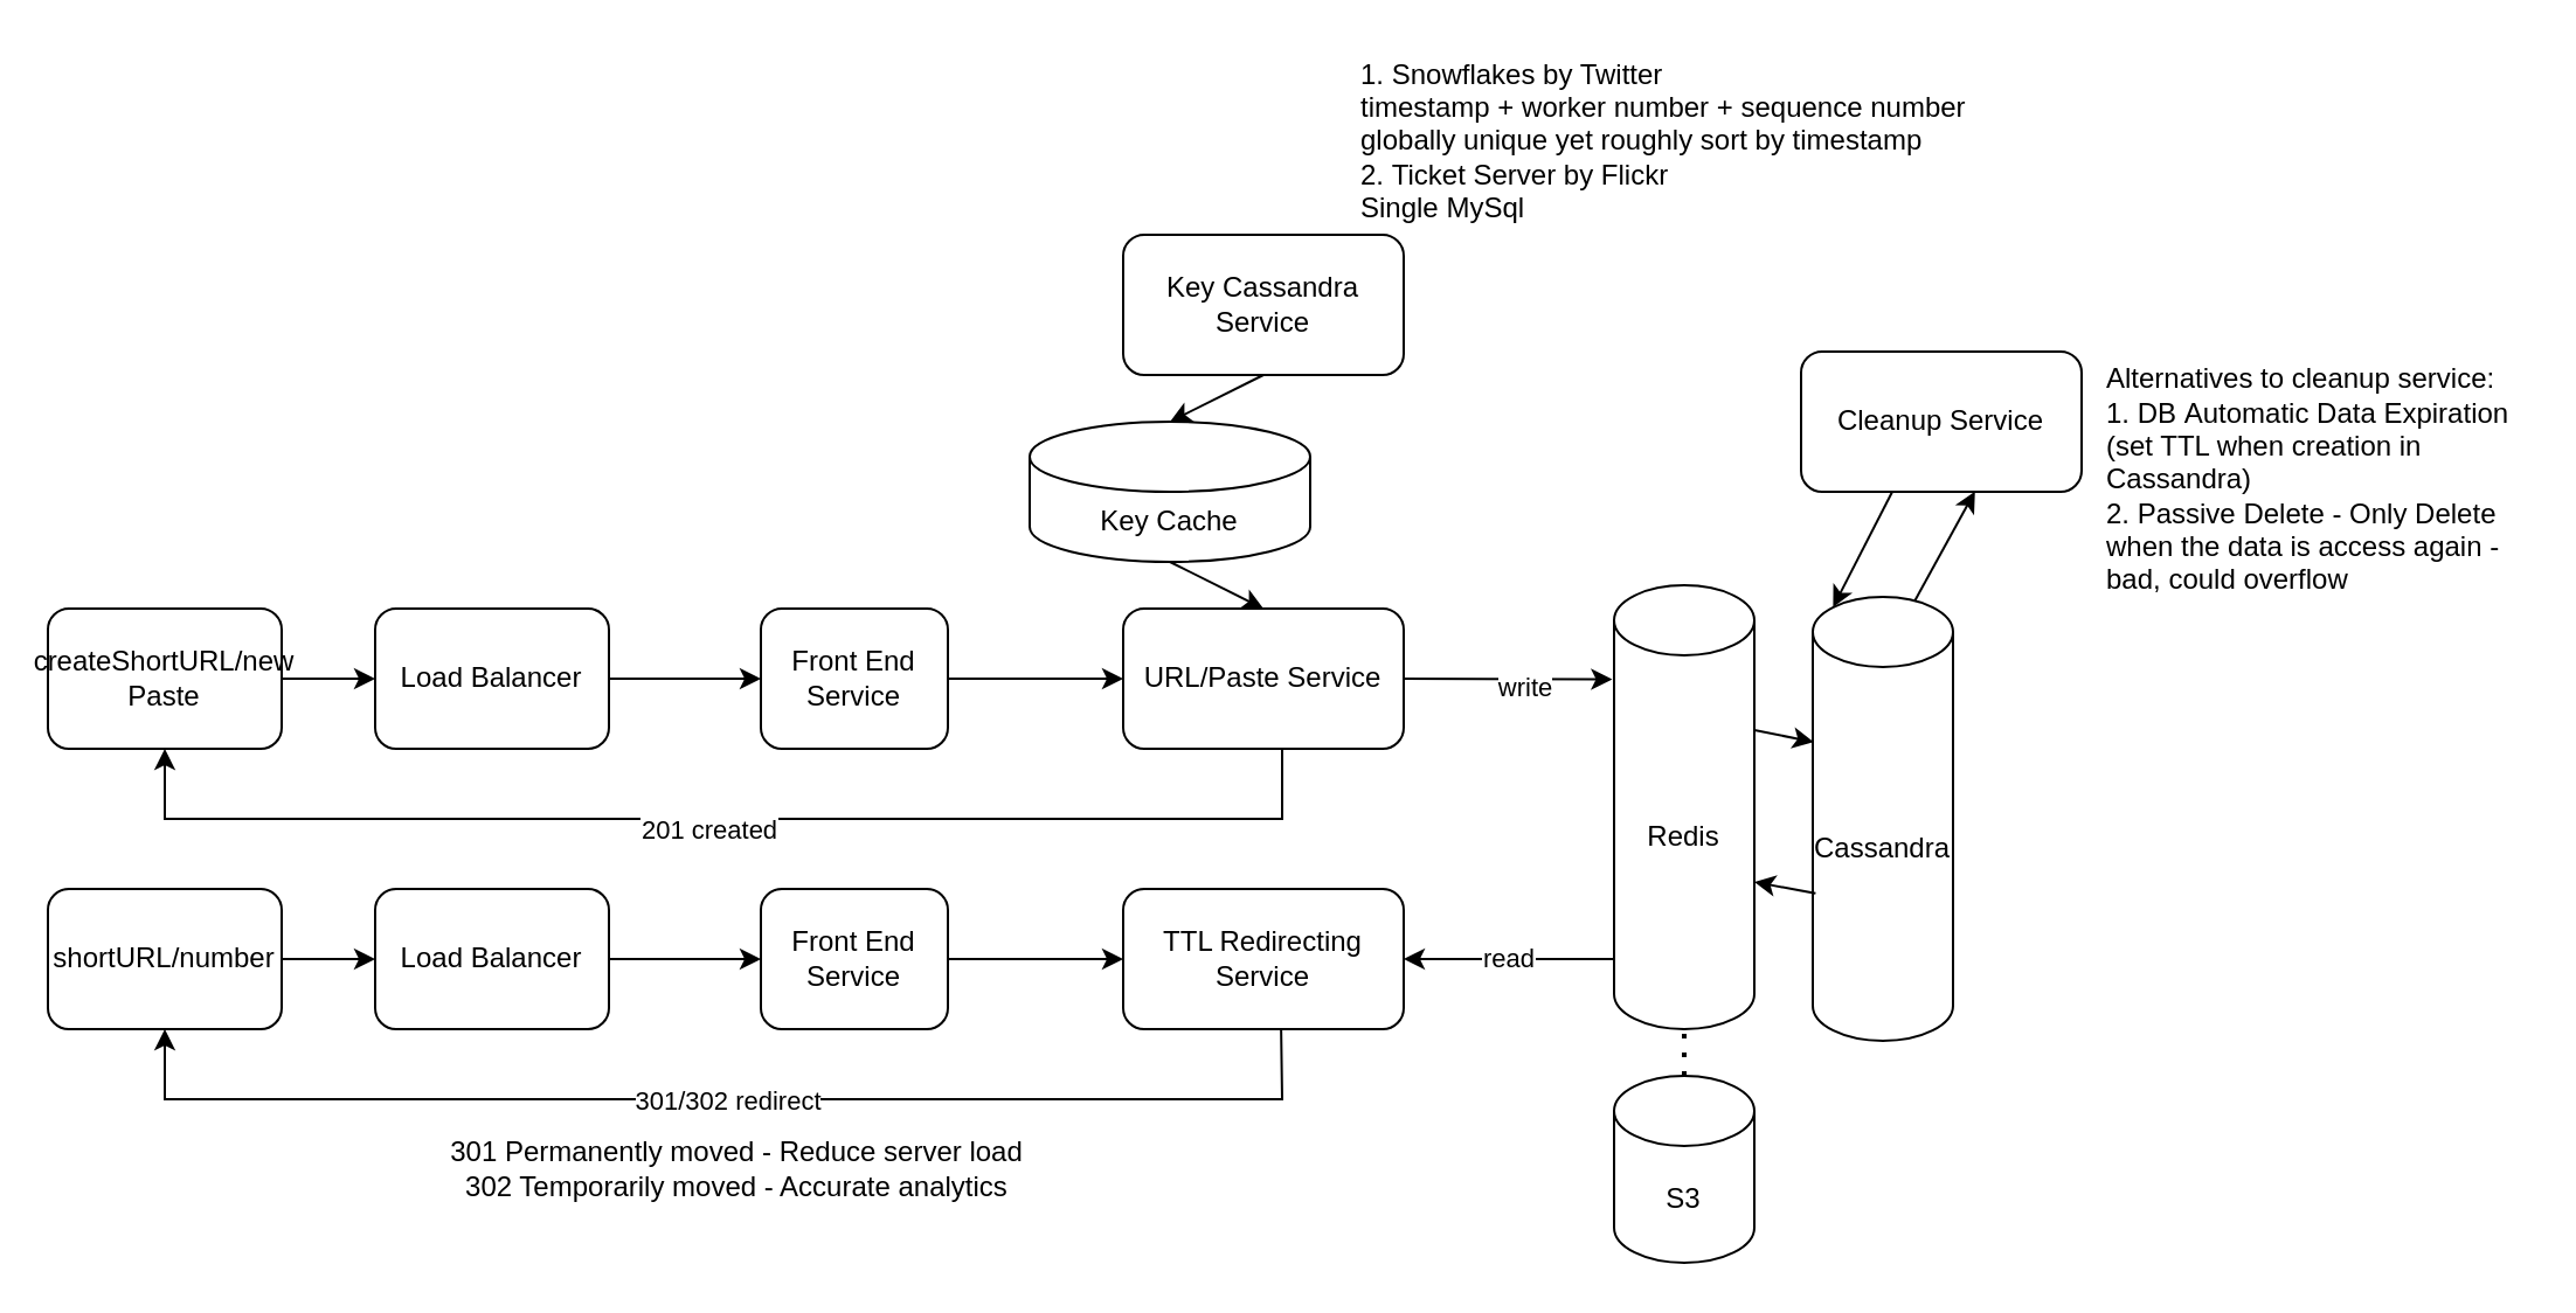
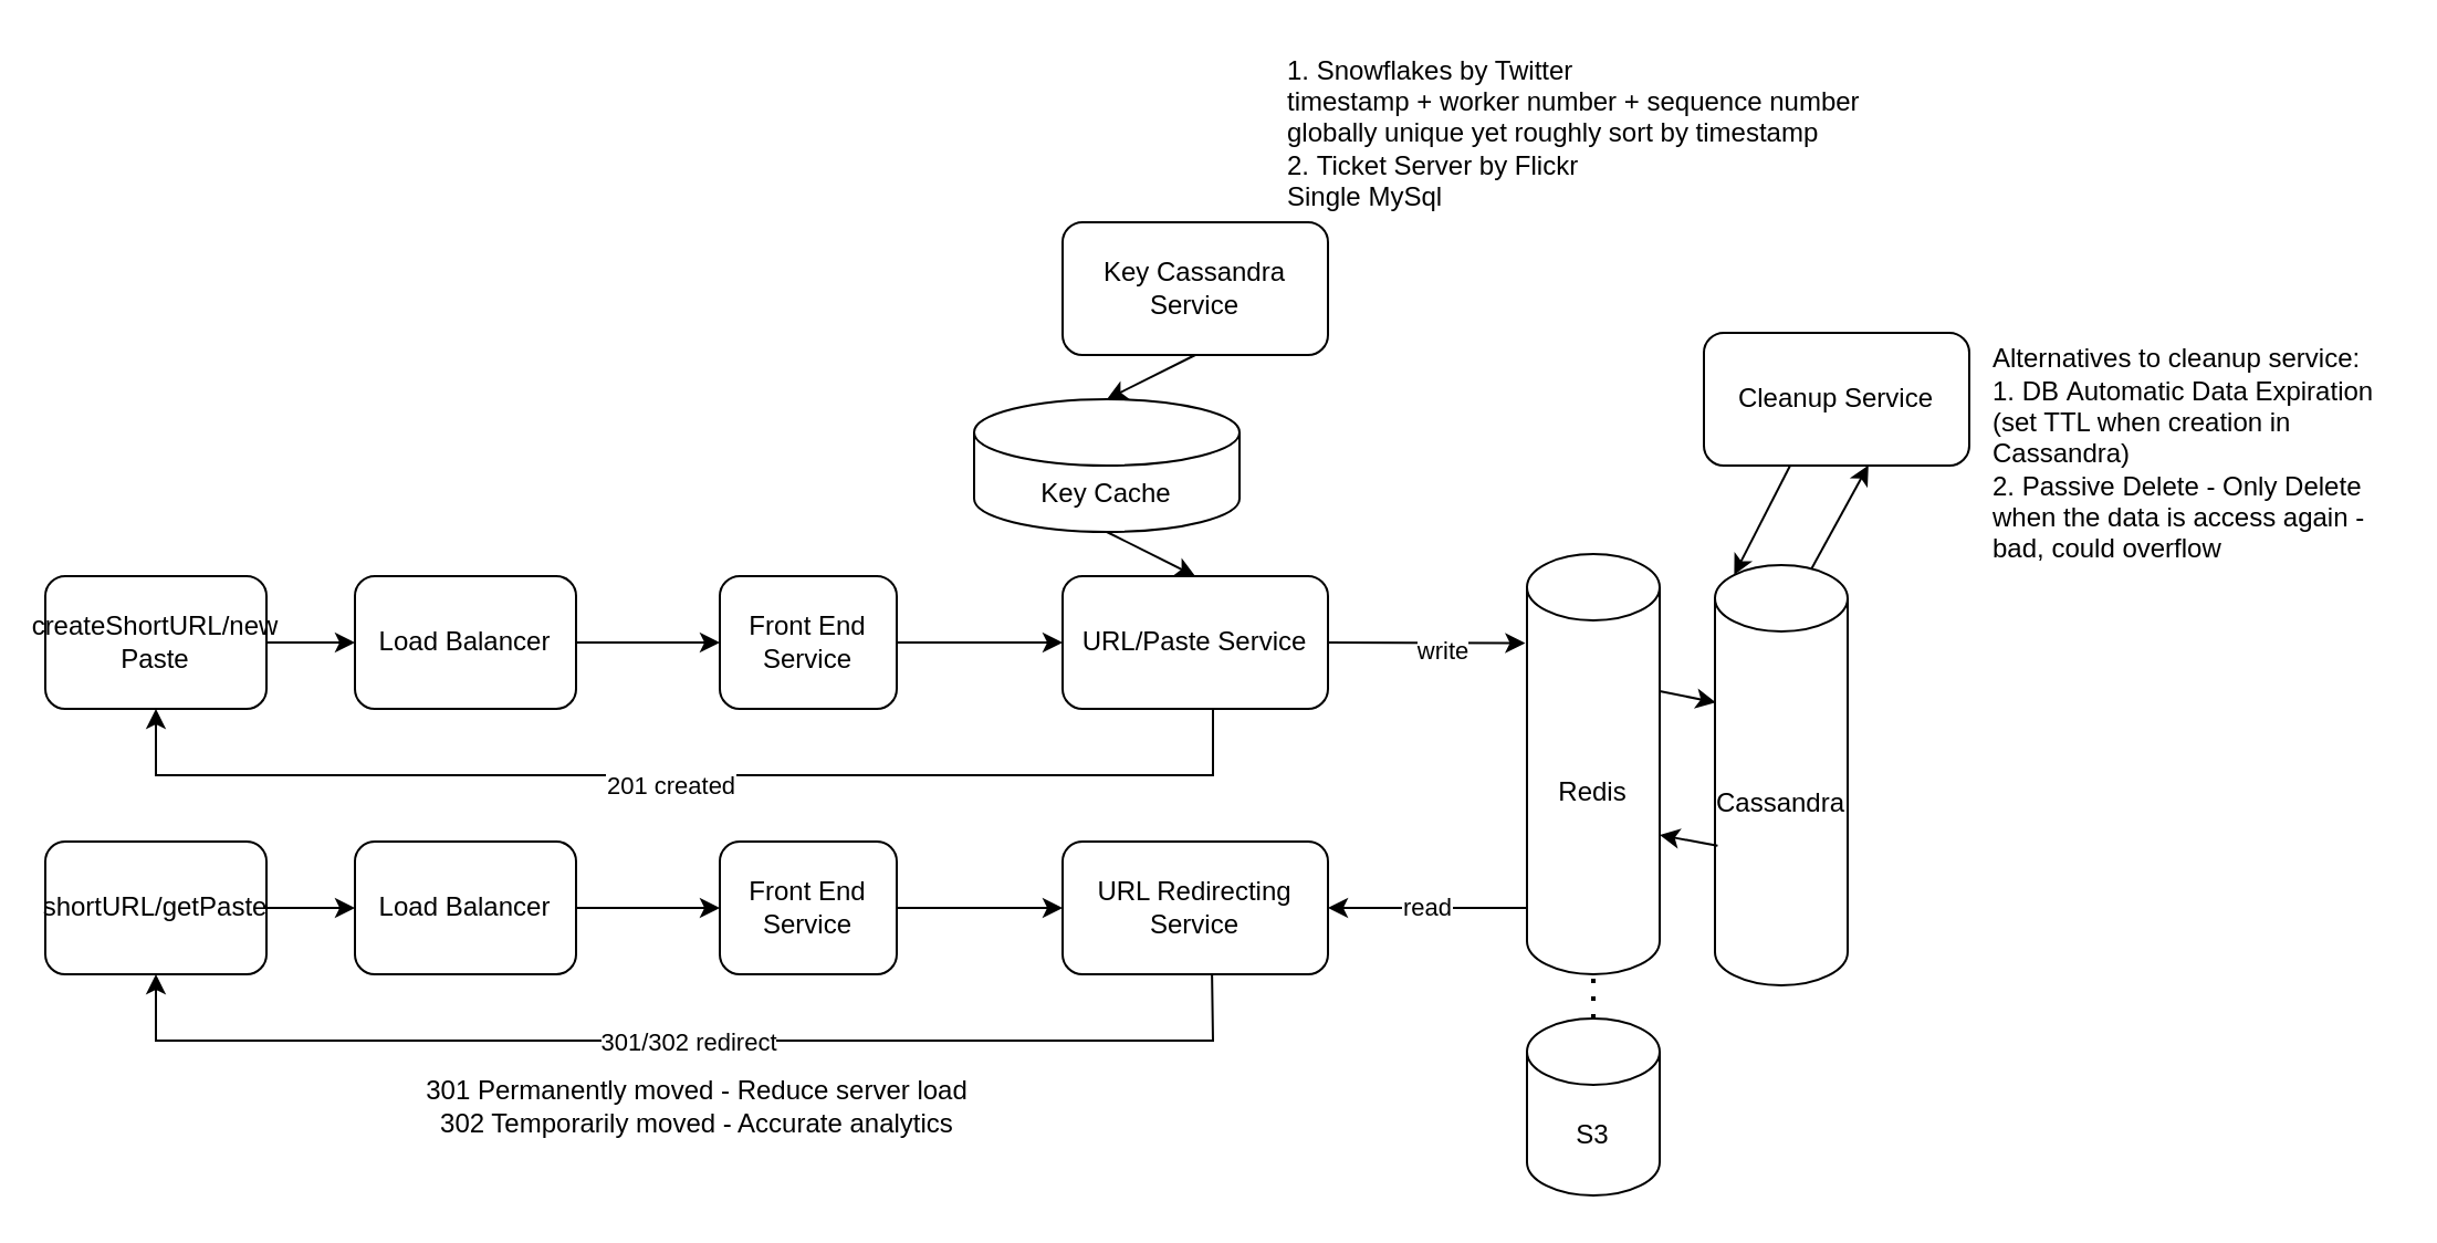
- <mxCell id="7" value="shortURL/number" style="rounded=1;whiteSpace=wrap;html=1;" parent="1" vertex="1"><mxGeometry x="20" y="380" width="100" height="60" as="geometry" /></mxCell>
+ <mxCell id="7" value="shortURL/getPaste" style="rounded=1;whiteSpace=wrap;html=1;" parent="1" vertex="1"><mxGeometry x="20" y="380" width="100" height="60" as="geometry" /></mxCell>
- <mxCell id="8" value="TTL Redirecting Service" style="rounded=1;whiteSpace=wrap;html=1;" parent="1" vertex="1"><mxGeometry x="480" y="380" width="120" height="60" as="geometry" /></mxCell>
+ <mxCell id="8" value="URL Redirecting Service" style="rounded=1;whiteSpace=wrap;html=1;" parent="1" vertex="1"><mxGeometry x="480" y="380" width="120" height="60" as="geometry" /></mxCell>
